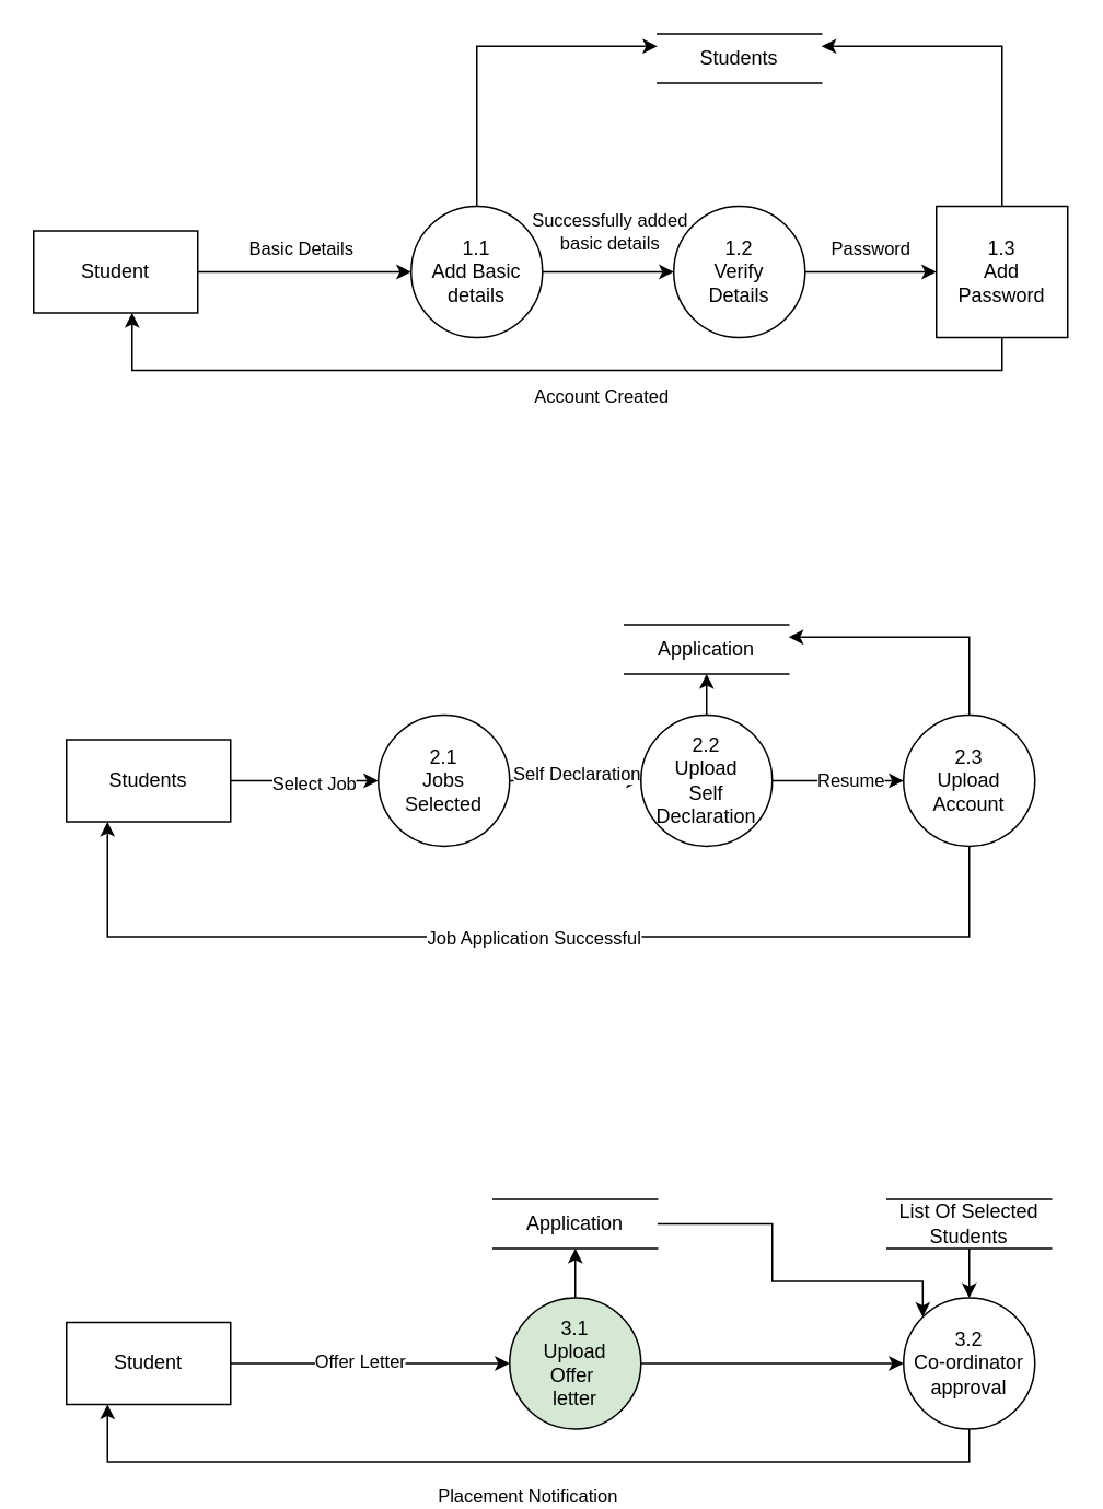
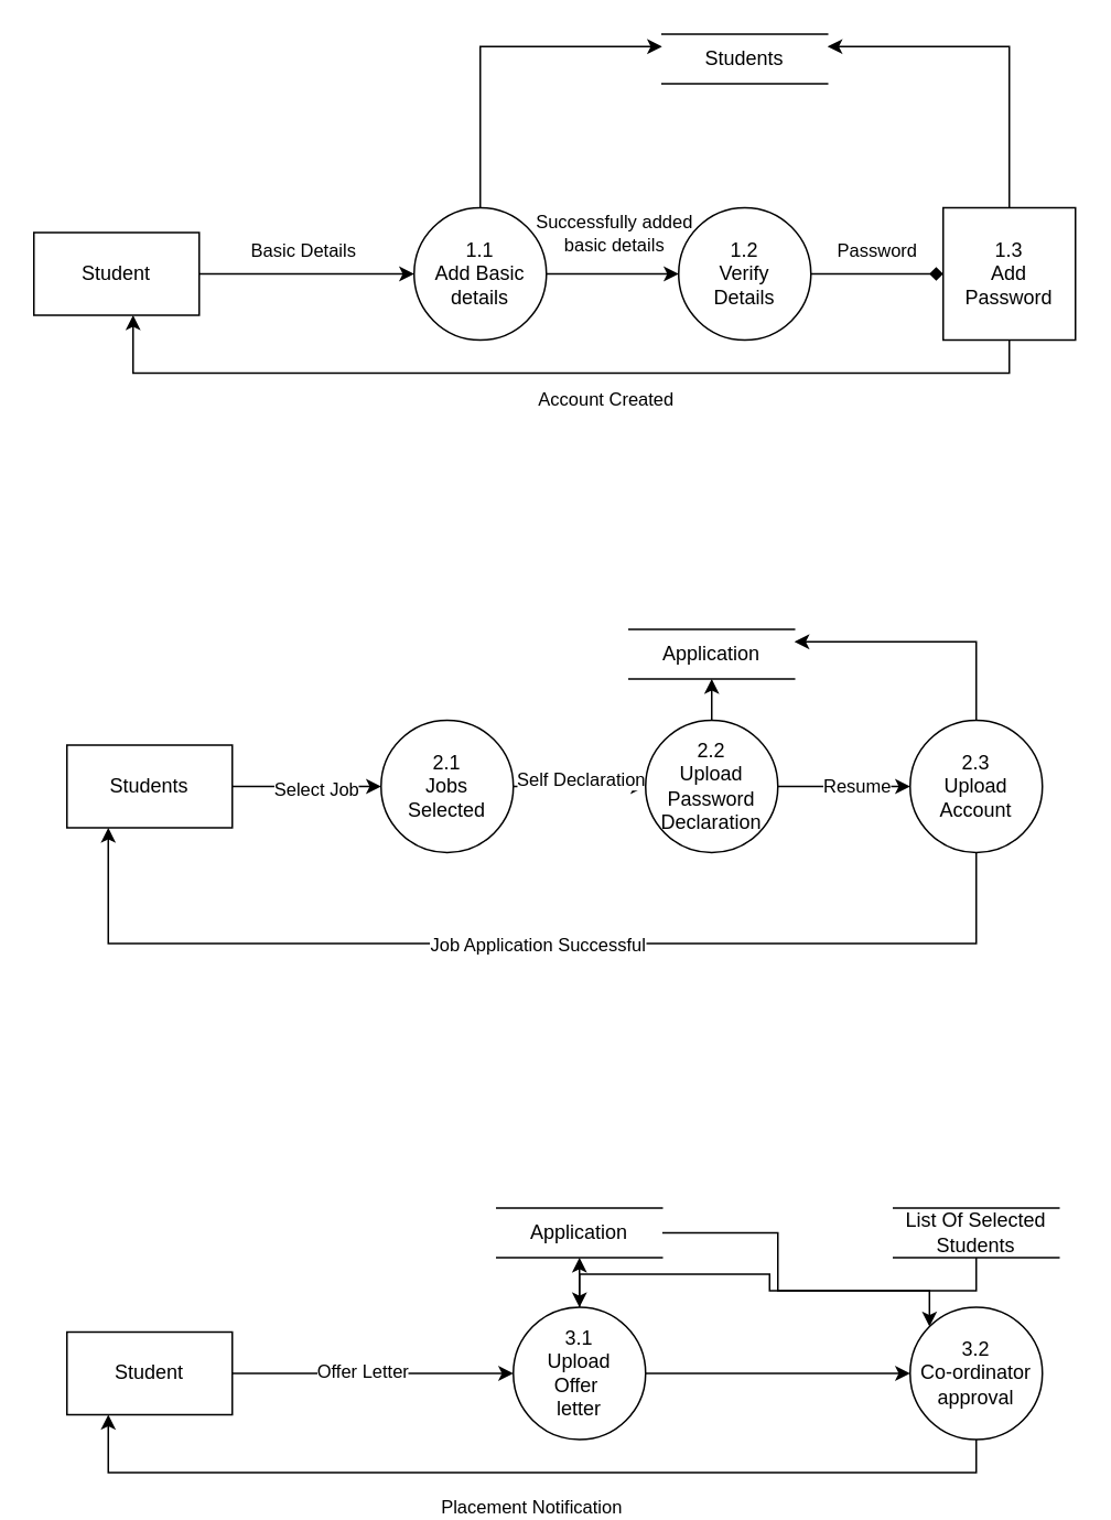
- <mxCell id="9" value="" style="edgeStyle=orthogonalEdgeStyle;rounded=0;orthogonalLoop=1;jettySize=auto;html=1;" parent="1" source="11" target="15" edge="1"><mxGeometry relative="1" as="geometry" /></mxCell>
+ <mxCell id="9" value="" style="edgeStyle=orthogonalEdgeStyle;rounded=0;orthogonalLoop=1;jettySize=auto;html=1;endArrow=diamond;" parent="1" source="11" target="15" edge="1"><mxGeometry relative="1" as="geometry" /></mxCell>
- <mxCell id="26" value="&lt;div&gt;2.2&lt;/div&gt;Upload&lt;br&gt;Self Declaration" style="ellipse;whiteSpace=wrap;html=1;dashed=0;" parent="1" vertex="1"><mxGeometry x="390" y="435" width="80" height="80" as="geometry" /></mxCell>
+ <mxCell id="26" value="&lt;div&gt;2.2&lt;/div&gt;Upload&lt;br&gt;Password Declaration" style="ellipse;whiteSpace=wrap;html=1;dashed=0;" parent="1" vertex="1"><mxGeometry x="390" y="435" width="80" height="80" as="geometry" /></mxCell>
- <mxCell id="43" style="edgeStyle=orthogonalEdgeStyle;rounded=0;orthogonalLoop=1;jettySize=auto;html=1;exitX=0.5;exitY=1;exitDx=0;exitDy=0;" parent="1" source="44" target="40" edge="1"><mxGeometry relative="1" as="geometry" /></mxCell>
+ <mxCell id="43" style="edgeStyle=orthogonalEdgeStyle;rounded=0;orthogonalLoop=1;jettySize=auto;html=1;exitX=0.5;exitY=1;exitDx=0;exitDy=0;" parent="1" source="44" target="37" edge="1"><mxGeometry relative="1" as="geometry" /></mxCell>
- <mxCell id="37" value="&lt;div&gt;3.1&lt;/div&gt;Upload&lt;br&gt;Offer&amp;nbsp;&lt;br&gt;letter" style="ellipse;whiteSpace=wrap;html=1;dashed=0;fillColor=#d5e8d4;" parent="1" vertex="1"><mxGeometry x="310" y="790" width="80" height="80" as="geometry" /></mxCell>
+ <mxCell id="37" value="&lt;div&gt;3.1&lt;/div&gt;Upload&lt;br&gt;Offer&amp;nbsp;&lt;br&gt;letter" style="ellipse;whiteSpace=wrap;html=1;dashed=0;" parent="1" vertex="1"><mxGeometry x="310" y="790" width="80" height="80" as="geometry" /></mxCell>
